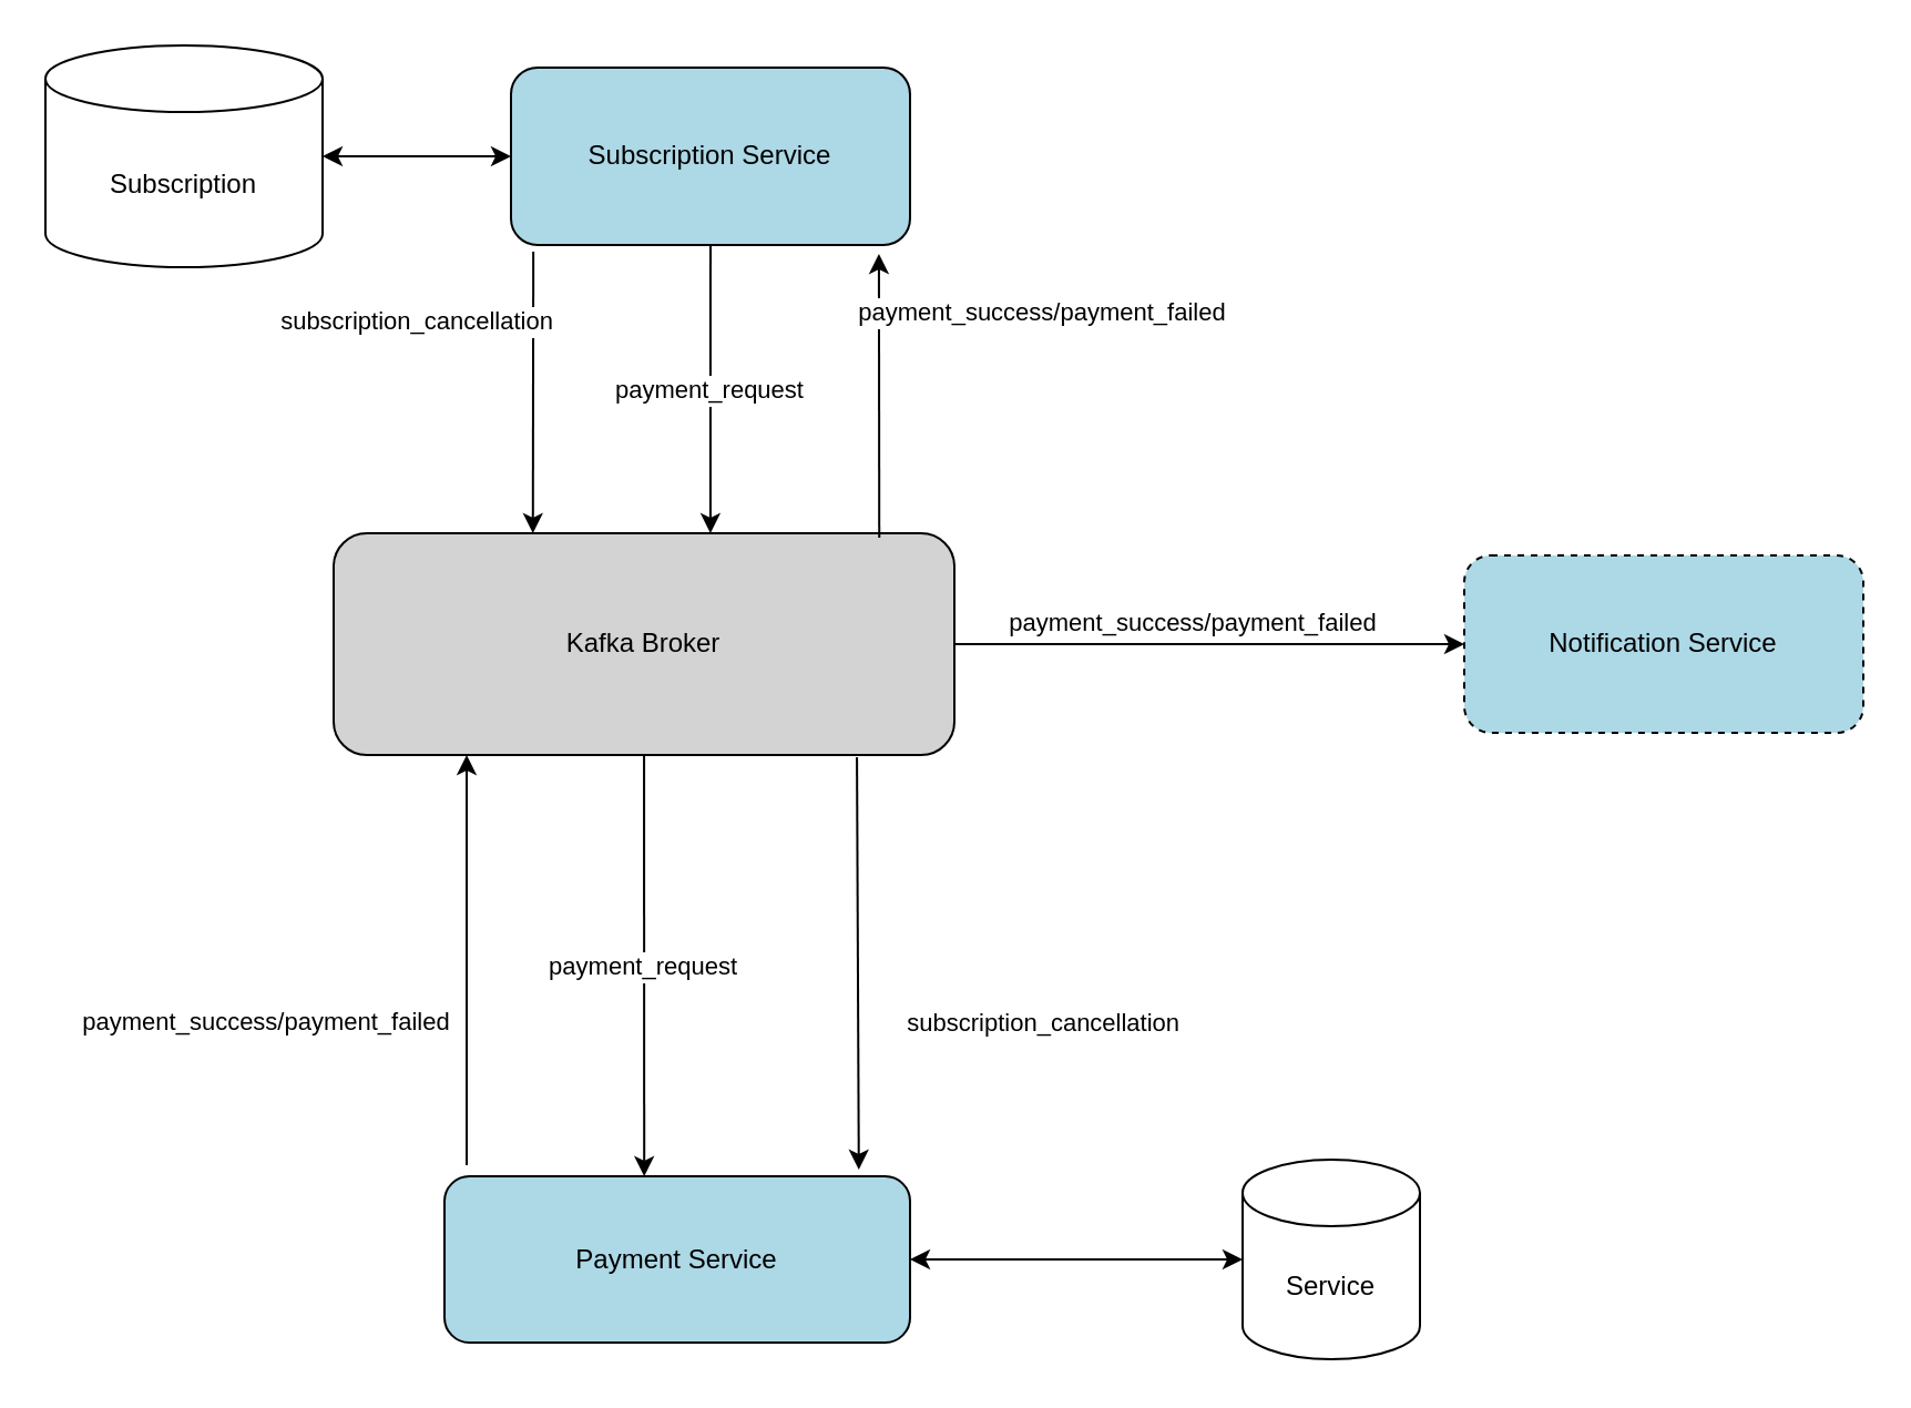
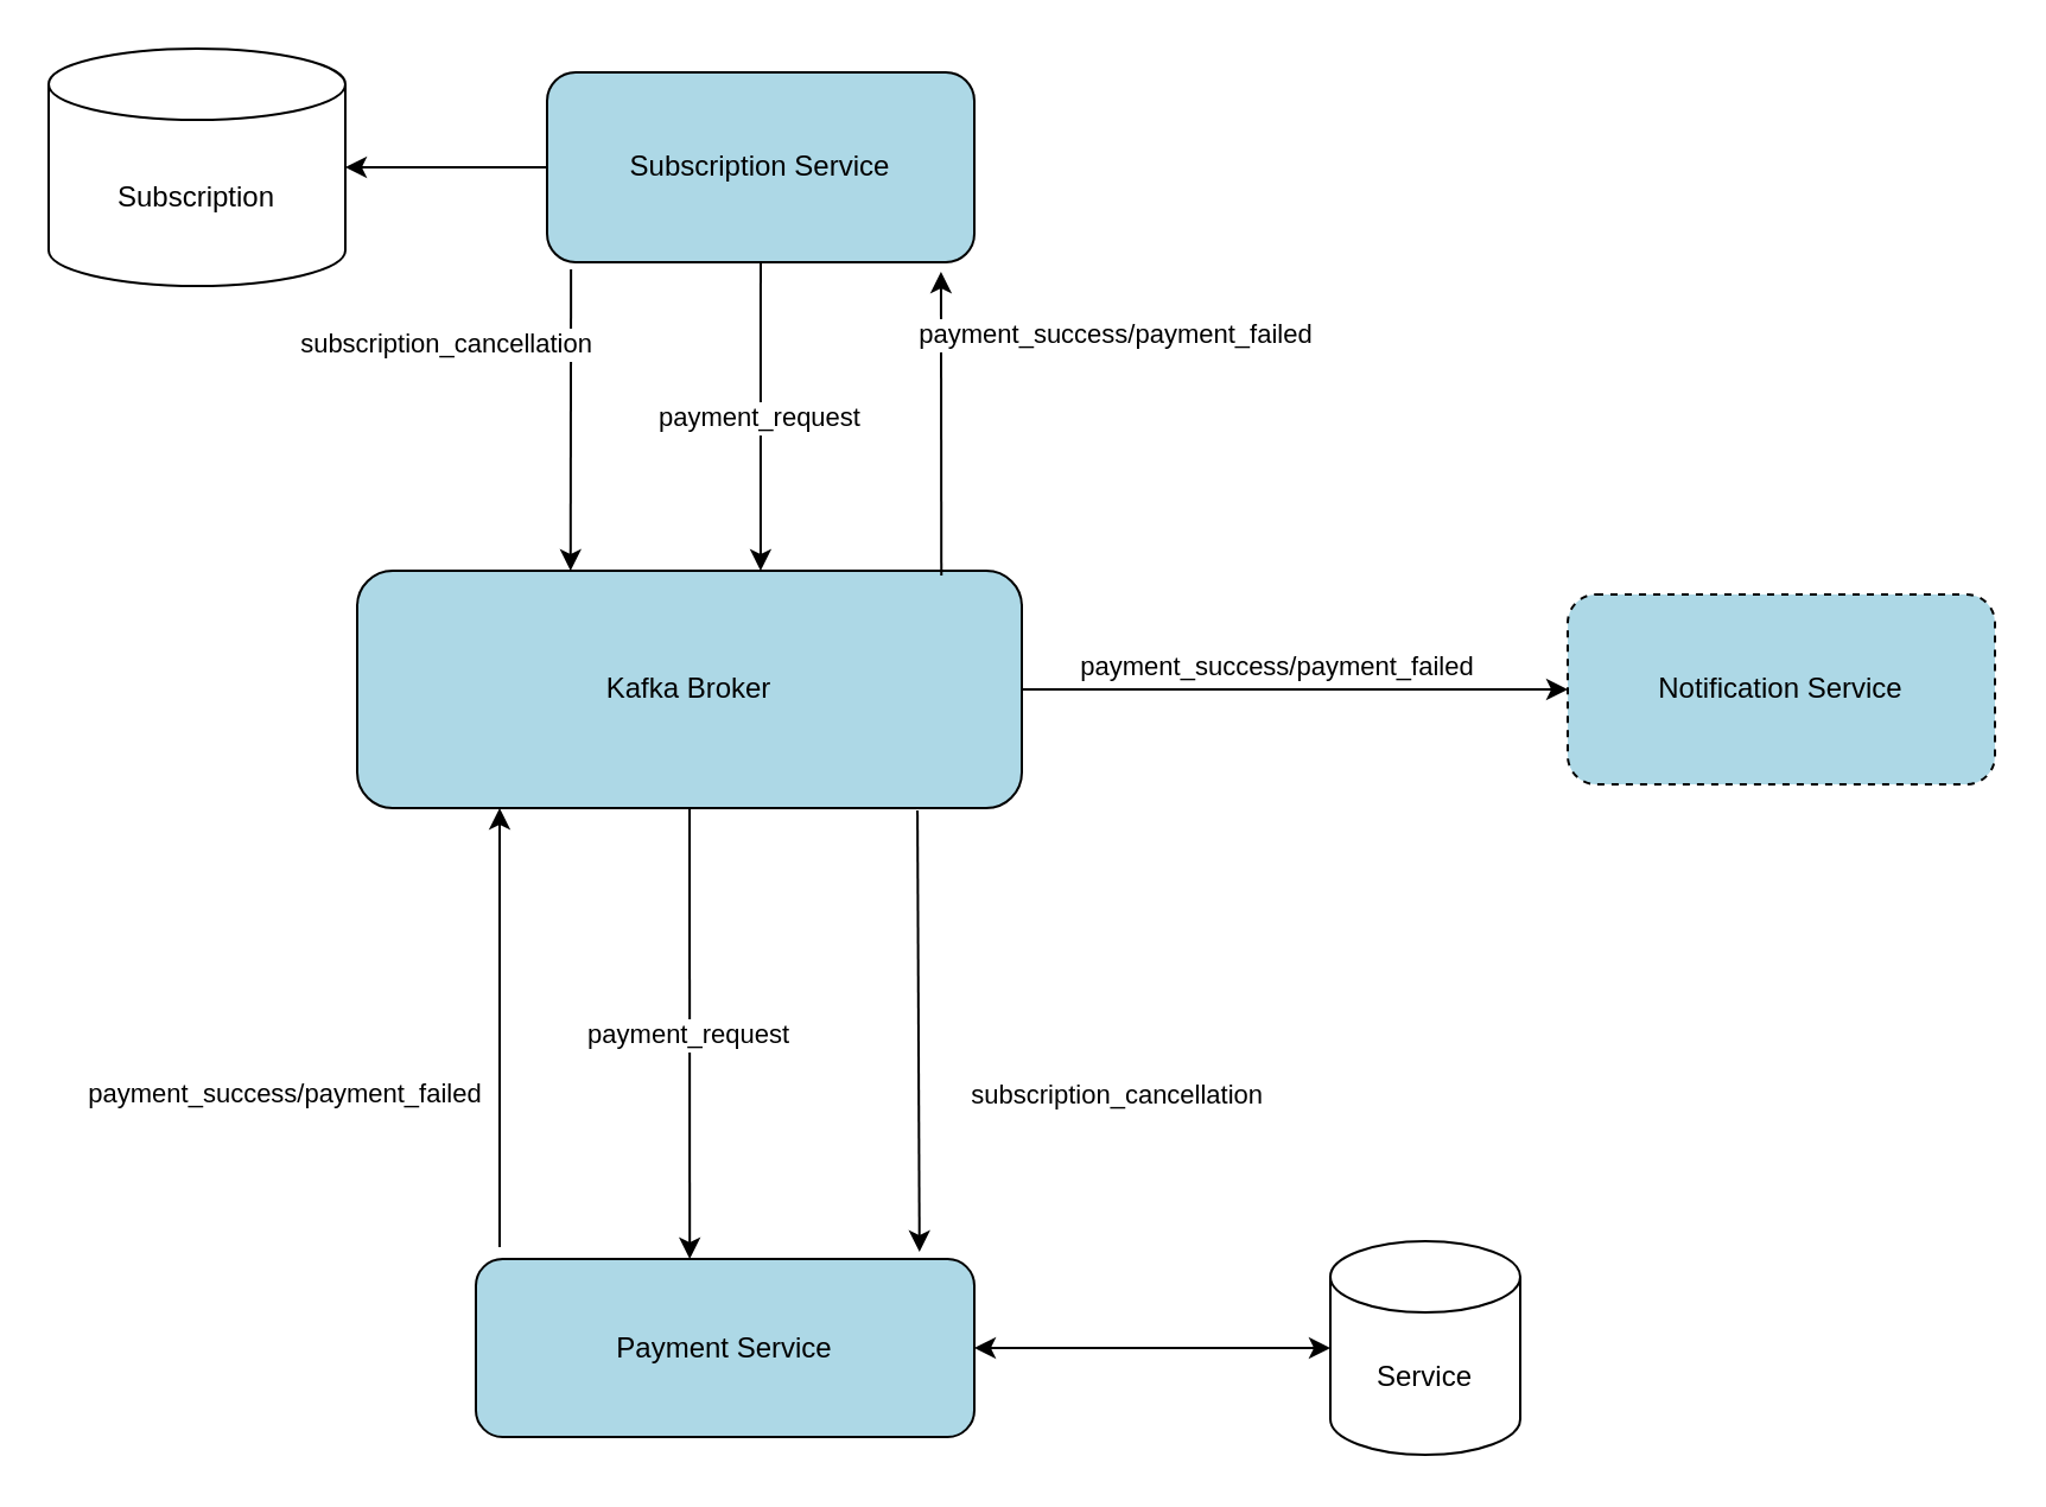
- <mxCell id="16" value="" style="endArrow=classic;startArrow=classic;html=1;rounded=0;entryX=0;entryY=0.5;entryDx=0;entryDy=0;exitX=1;exitY=0.5;exitDx=0;exitDy=0;exitPerimeter=0;" parent="1" source="15" target="2" edge="1"><mxGeometry width="50" height="50" relative="1" as="geometry"><mxPoint x="140" y="130" as="sourcePoint" /><mxPoint x="190" y="80" as="targetPoint" /></mxGeometry></mxCell>
+ <mxCell id="16" value="" style="endArrow=none;startArrow=classic;html=1;rounded=0;entryX=0;entryY=0.5;entryDx=0;entryDy=0;exitX=1;exitY=0.5;exitDx=0;exitDy=0;exitPerimeter=0;" parent="1" source="15" target="2" edge="1"><mxGeometry width="50" height="50" relative="1" as="geometry"><mxPoint x="140" y="130" as="sourcePoint" /><mxPoint x="190" y="80" as="targetPoint" /></mxGeometry></mxCell>
- <mxCell id="5" value="Kafka Broker" style="rounded=1;whiteSpace=wrap;fillColor=#D3D3D3;strokeColor=#000000;" parent="1" vertex="1"><mxGeometry x="150" y="240" width="280" height="100" as="geometry" /></mxCell>
+ <mxCell id="5" value="Kafka Broker" style="rounded=1;whiteSpace=wrap;fillColor=#add8e6;strokeColor=#000000;" parent="1" vertex="1"><mxGeometry x="150" y="240" width="280" height="100" as="geometry" /></mxCell>
